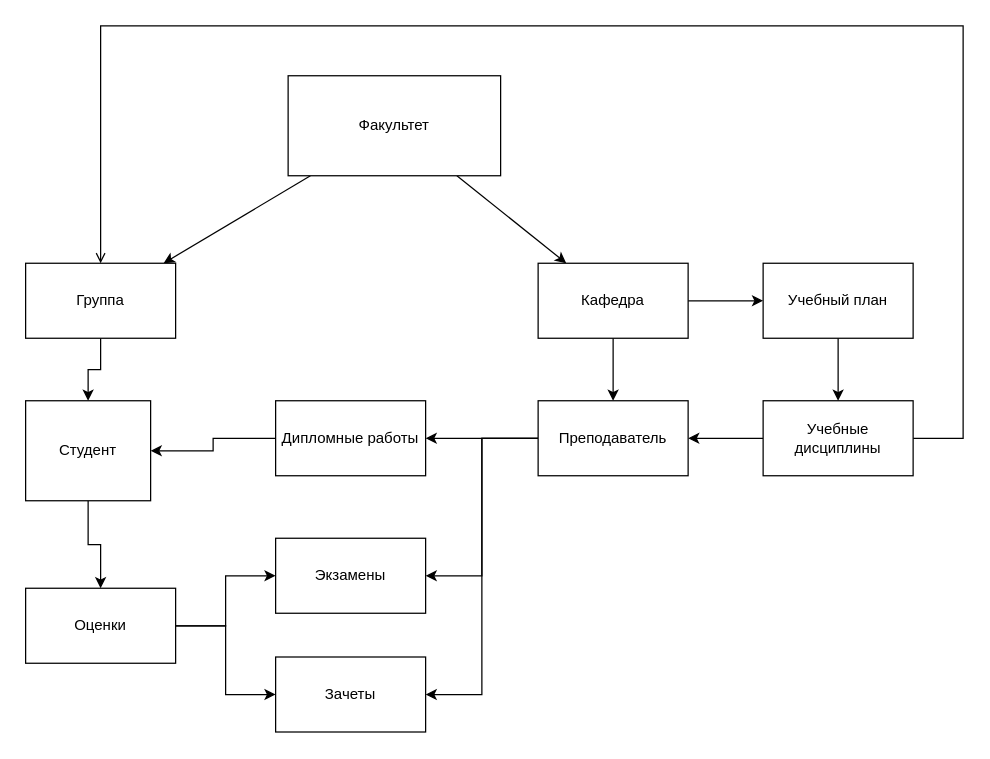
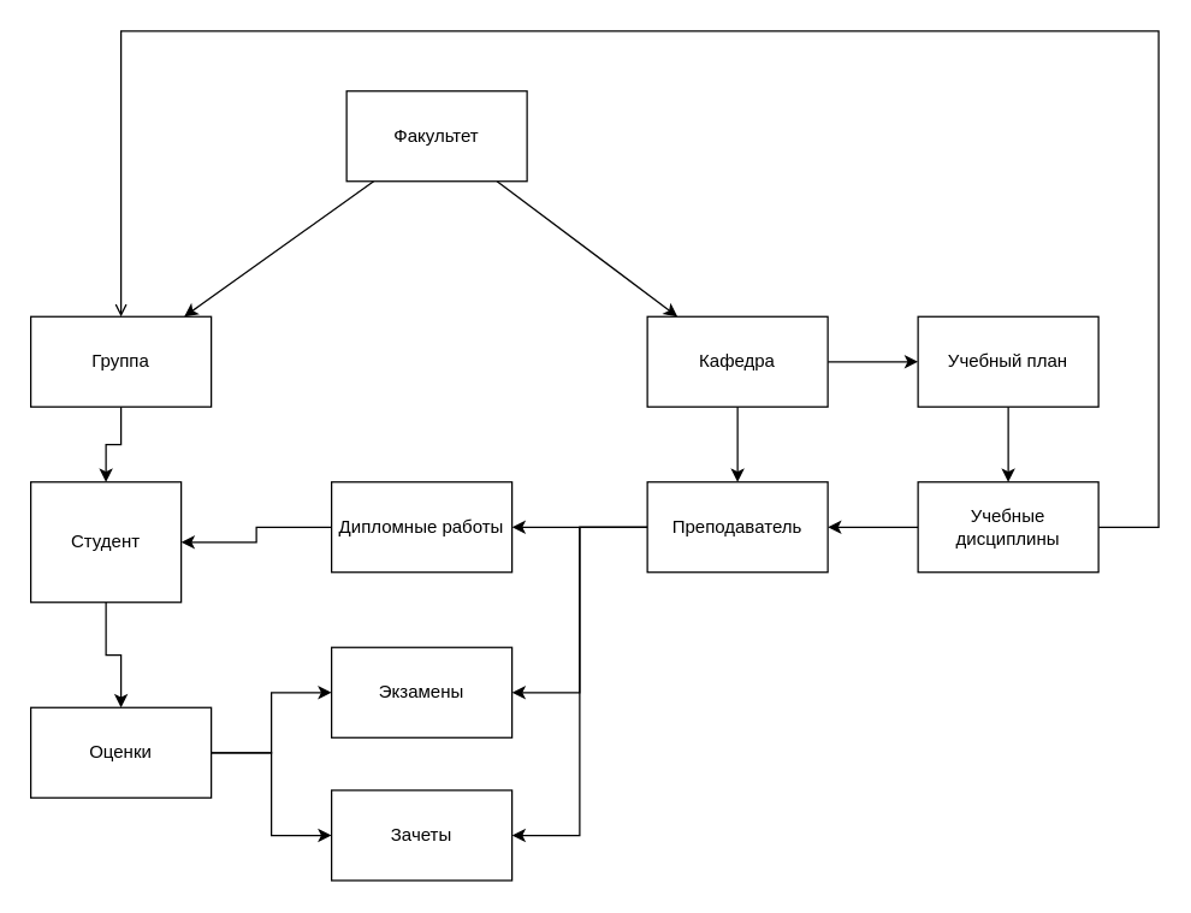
- <mxCell id="4" value="Факультет" style="rounded=0;whiteSpace=wrap;html=1;" vertex="1" parent="1"><mxGeometry x="230" y="60" width="170" height="80" as="geometry" /></mxCell>
+ <mxCell id="4" value="Факультет" style="rounded=0;whiteSpace=wrap;html=1;" vertex="1" parent="1"><mxGeometry x="230" y="60" width="120" height="60" as="geometry" /></mxCell>
